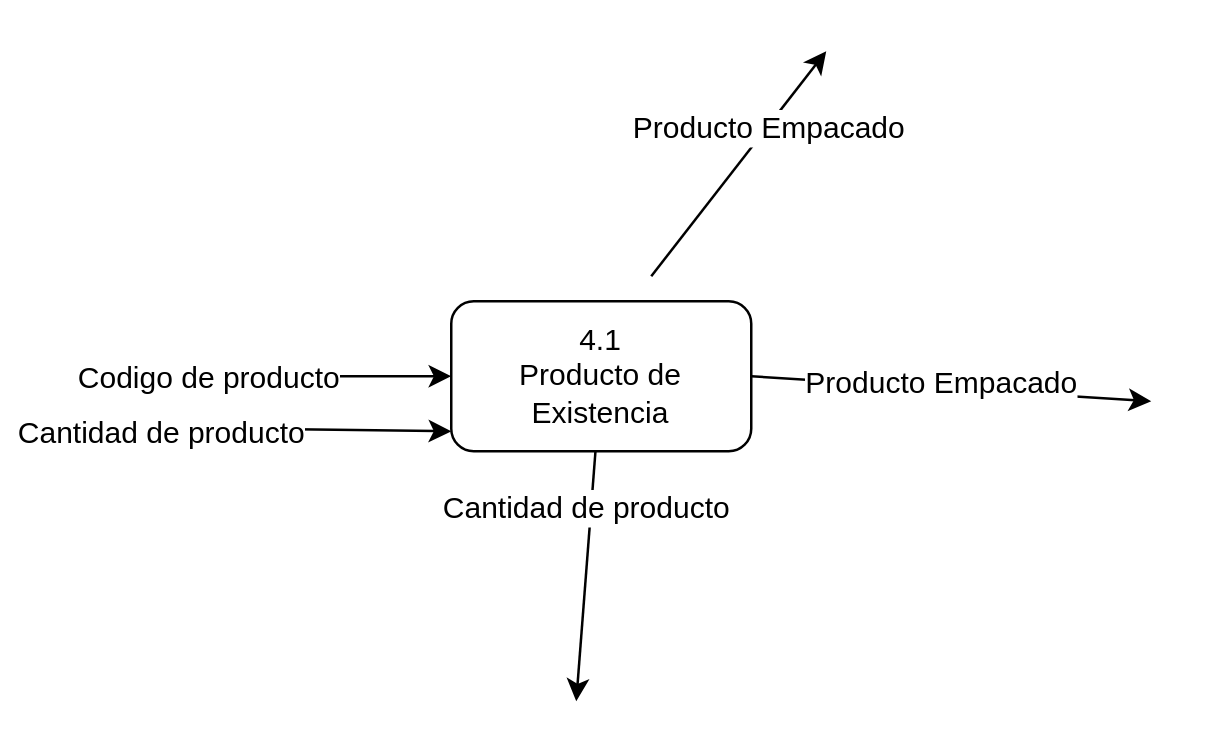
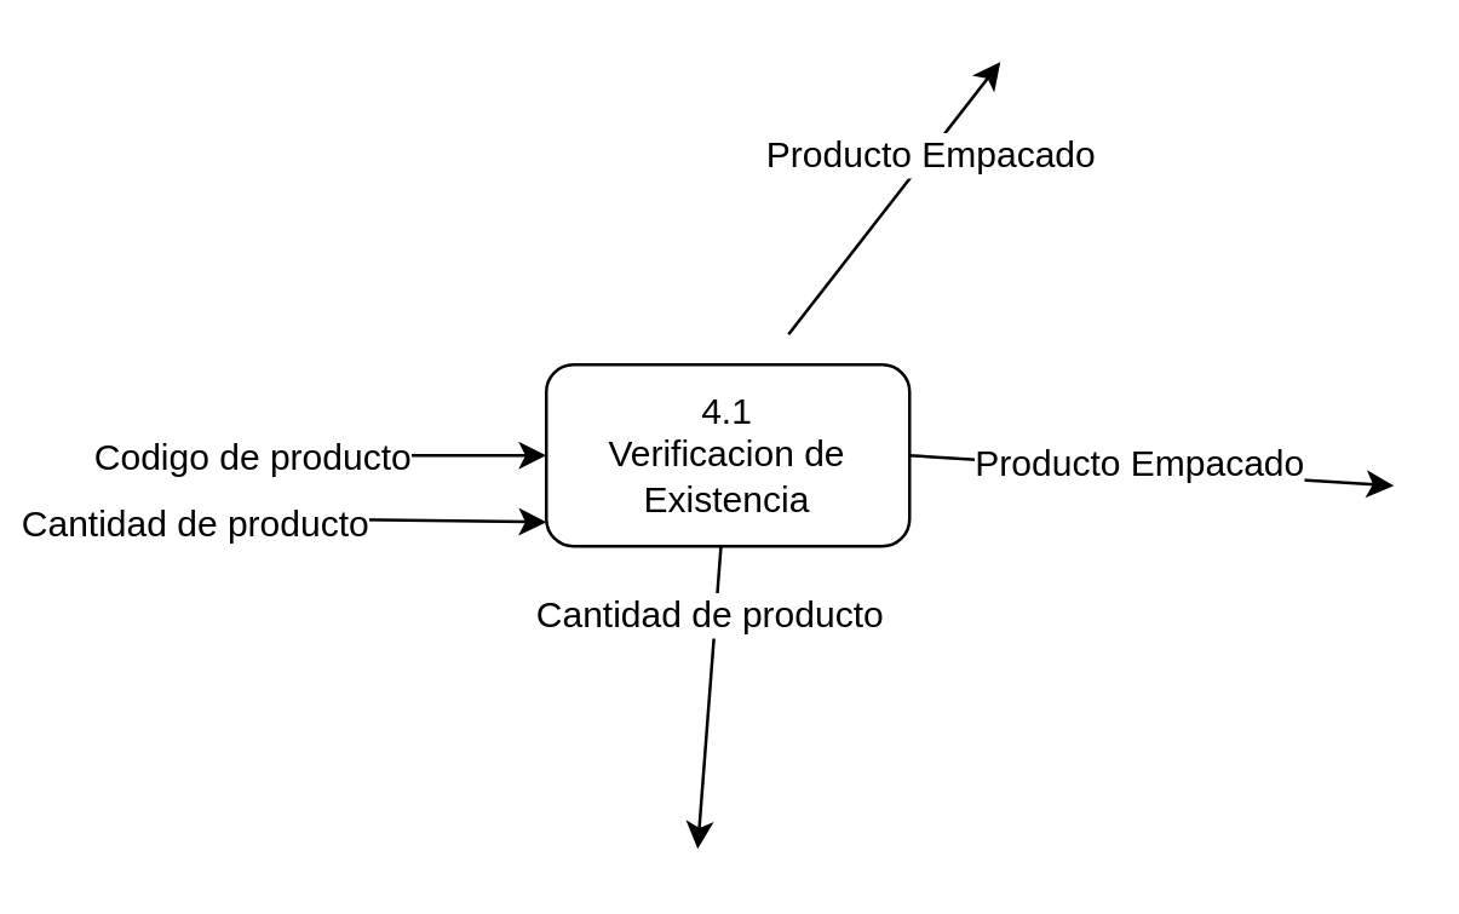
- <mxCell id="6" value="4.1&lt;br&gt;Producto de Existencia" style="rounded=1;whiteSpace=wrap;html=1;" vertex="1" parent="1"><mxGeometry x="180" y="120" width="120" height="60" as="geometry" /></mxCell>
+ <mxCell id="6" value="4.1&lt;br&gt;Verificacion de Existencia" style="rounded=1;whiteSpace=wrap;html=1;" vertex="1" parent="1"><mxGeometry x="180" y="120" width="120" height="60" as="geometry" /></mxCell>
